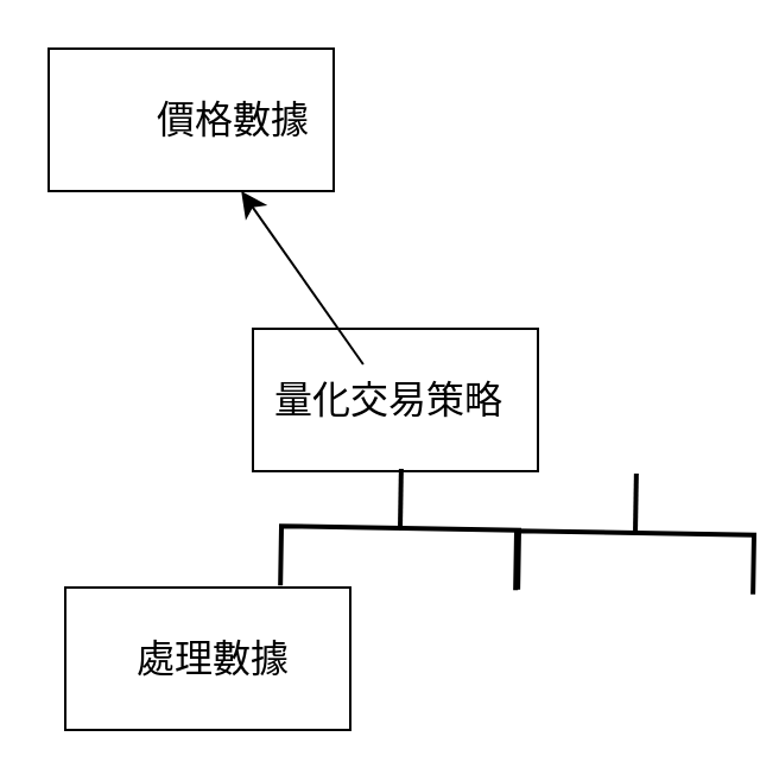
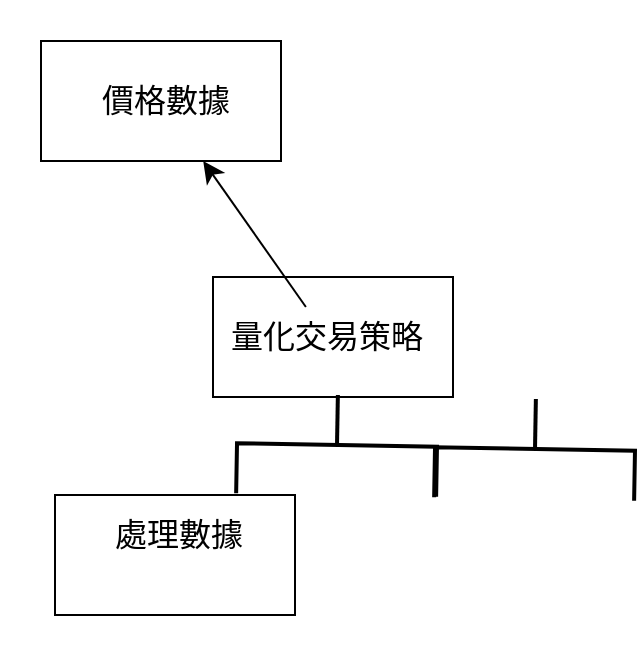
- <mxCell id="7" value="價格數據" style="text;strokeColor=none;fillColor=none;html=1;align=center;verticalAlign=middle;whiteSpace=wrap;rounded=0;fontSize=16;" vertex="1" parent="1"><mxGeometry x="61" y="35" width="74" height="30" as="geometry" /></mxCell>
+ <mxCell id="7" value="價格數據" style="text;strokeColor=none;fillColor=none;html=1;align=center;verticalAlign=middle;whiteSpace=wrap;rounded=0;fontSize=16;" vertex="1" parent="1"><mxGeometry x="46" y="35" width="74" height="30" as="geometry" /></mxCell>
- <mxCell id="12" value="處理數據" style="text;strokeColor=none;fillColor=none;html=1;align=center;verticalAlign=middle;whiteSpace=wrap;rounded=0;fontSize=16;" vertex="1" parent="1"><mxGeometry x="49" y="262" width="81" height="30" as="geometry" /></mxCell>
+ <mxCell id="12" value="處理數據" style="text;strokeColor=none;fillColor=none;html=1;align=center;verticalAlign=middle;whiteSpace=wrap;rounded=0;fontSize=16;" vertex="1" parent="1"><mxGeometry x="49" y="252" width="81" height="30" as="geometry" /></mxCell>
